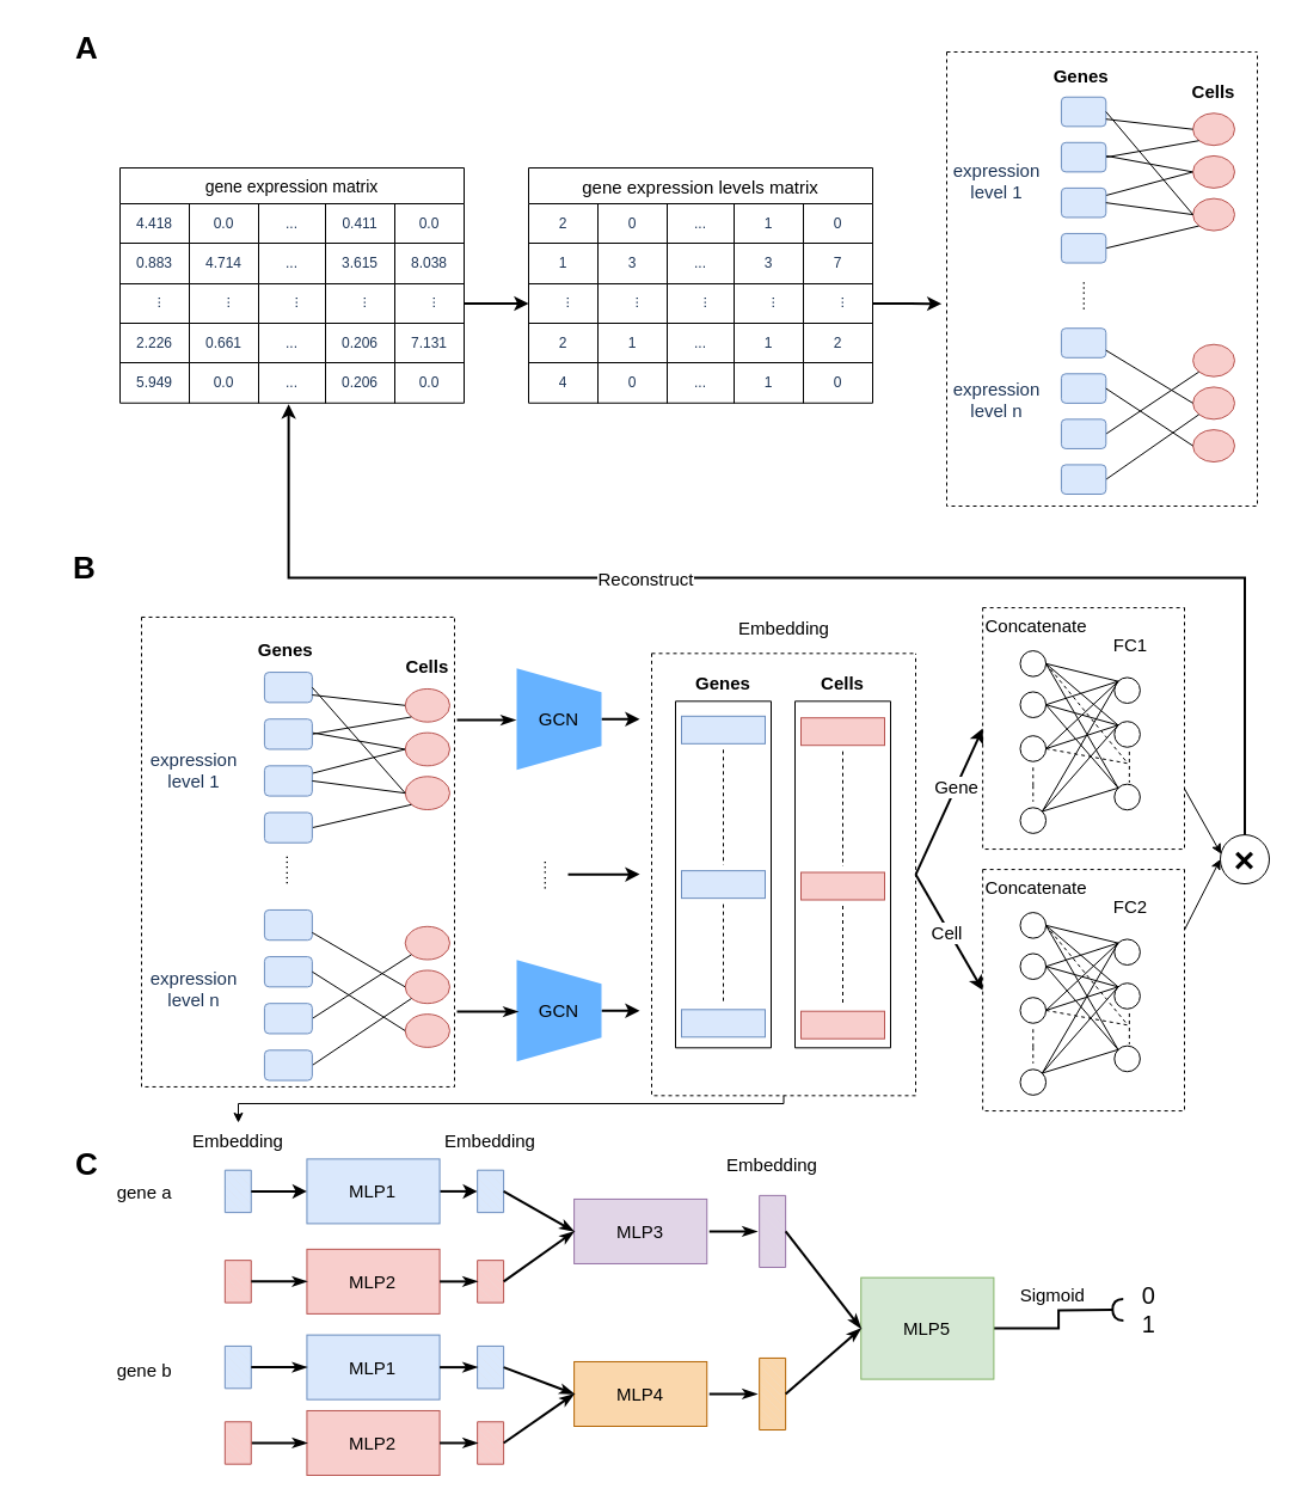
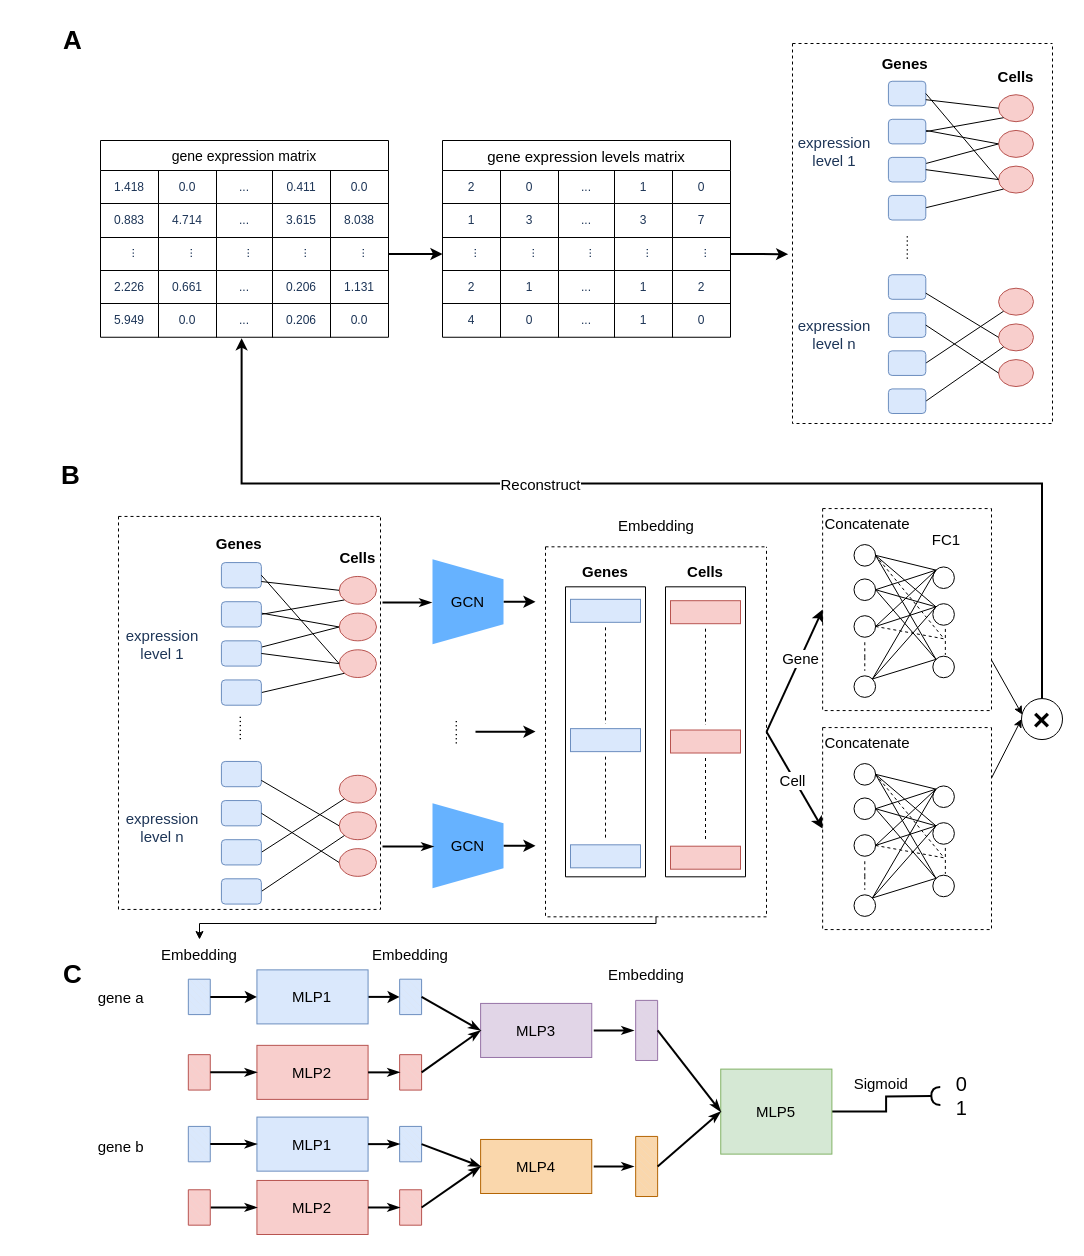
- <mxCell id="4" value="4.418" style="shape=partialRectangle;html=1;whiteSpace=wrap;connectable=0;overflow=hidden;fillColor=none;top=0;left=0;bottom=0;right=0;pointerEvents=1;strokeColor=#457B9D;fontColor=#1D3557;" parent="3" vertex="1"><mxGeometry width="58" height="33" as="geometry"><mxRectangle width="58" height="33" as="alternateBounds" /></mxGeometry></mxCell>
+ <mxCell id="4" value="1.418" style="shape=partialRectangle;html=1;whiteSpace=wrap;connectable=0;overflow=hidden;fillColor=none;top=0;left=0;bottom=0;right=0;pointerEvents=1;strokeColor=#457B9D;fontColor=#1D3557;" parent="3" vertex="1"><mxGeometry width="58" height="33" as="geometry"><mxRectangle width="58" height="33" as="alternateBounds" /></mxGeometry></mxCell>
- <mxCell id="26" value="7.131" style="shape=partialRectangle;html=1;whiteSpace=wrap;connectable=0;overflow=hidden;fillColor=none;top=0;left=0;bottom=0;right=0;pointerEvents=1;strokeColor=#457B9D;fontColor=#1D3557;" parent="21" vertex="1"><mxGeometry x="230" width="58" height="33" as="geometry"><mxRectangle width="58" height="33" as="alternateBounds" /></mxGeometry></mxCell>
+ <mxCell id="26" value="1.131" style="shape=partialRectangle;html=1;whiteSpace=wrap;connectable=0;overflow=hidden;fillColor=none;top=0;left=0;bottom=0;right=0;pointerEvents=1;strokeColor=#457B9D;fontColor=#1D3557;" parent="21" vertex="1"><mxGeometry x="230" width="58" height="33" as="geometry"><mxRectangle width="58" height="33" as="alternateBounds" /></mxGeometry></mxCell>
- <mxCell id="144" value="&lt;font style=&quot;font-size: 15px&quot;&gt;FC2&lt;/font&gt;" style="text;html=1;strokeColor=none;fillColor=none;align=center;verticalAlign=middle;whiteSpace=wrap;rounded=0;" parent="120" vertex="1"><mxGeometry x="90.077" y="16.25" width="67.55" height="30" as="geometry" /></mxCell>
